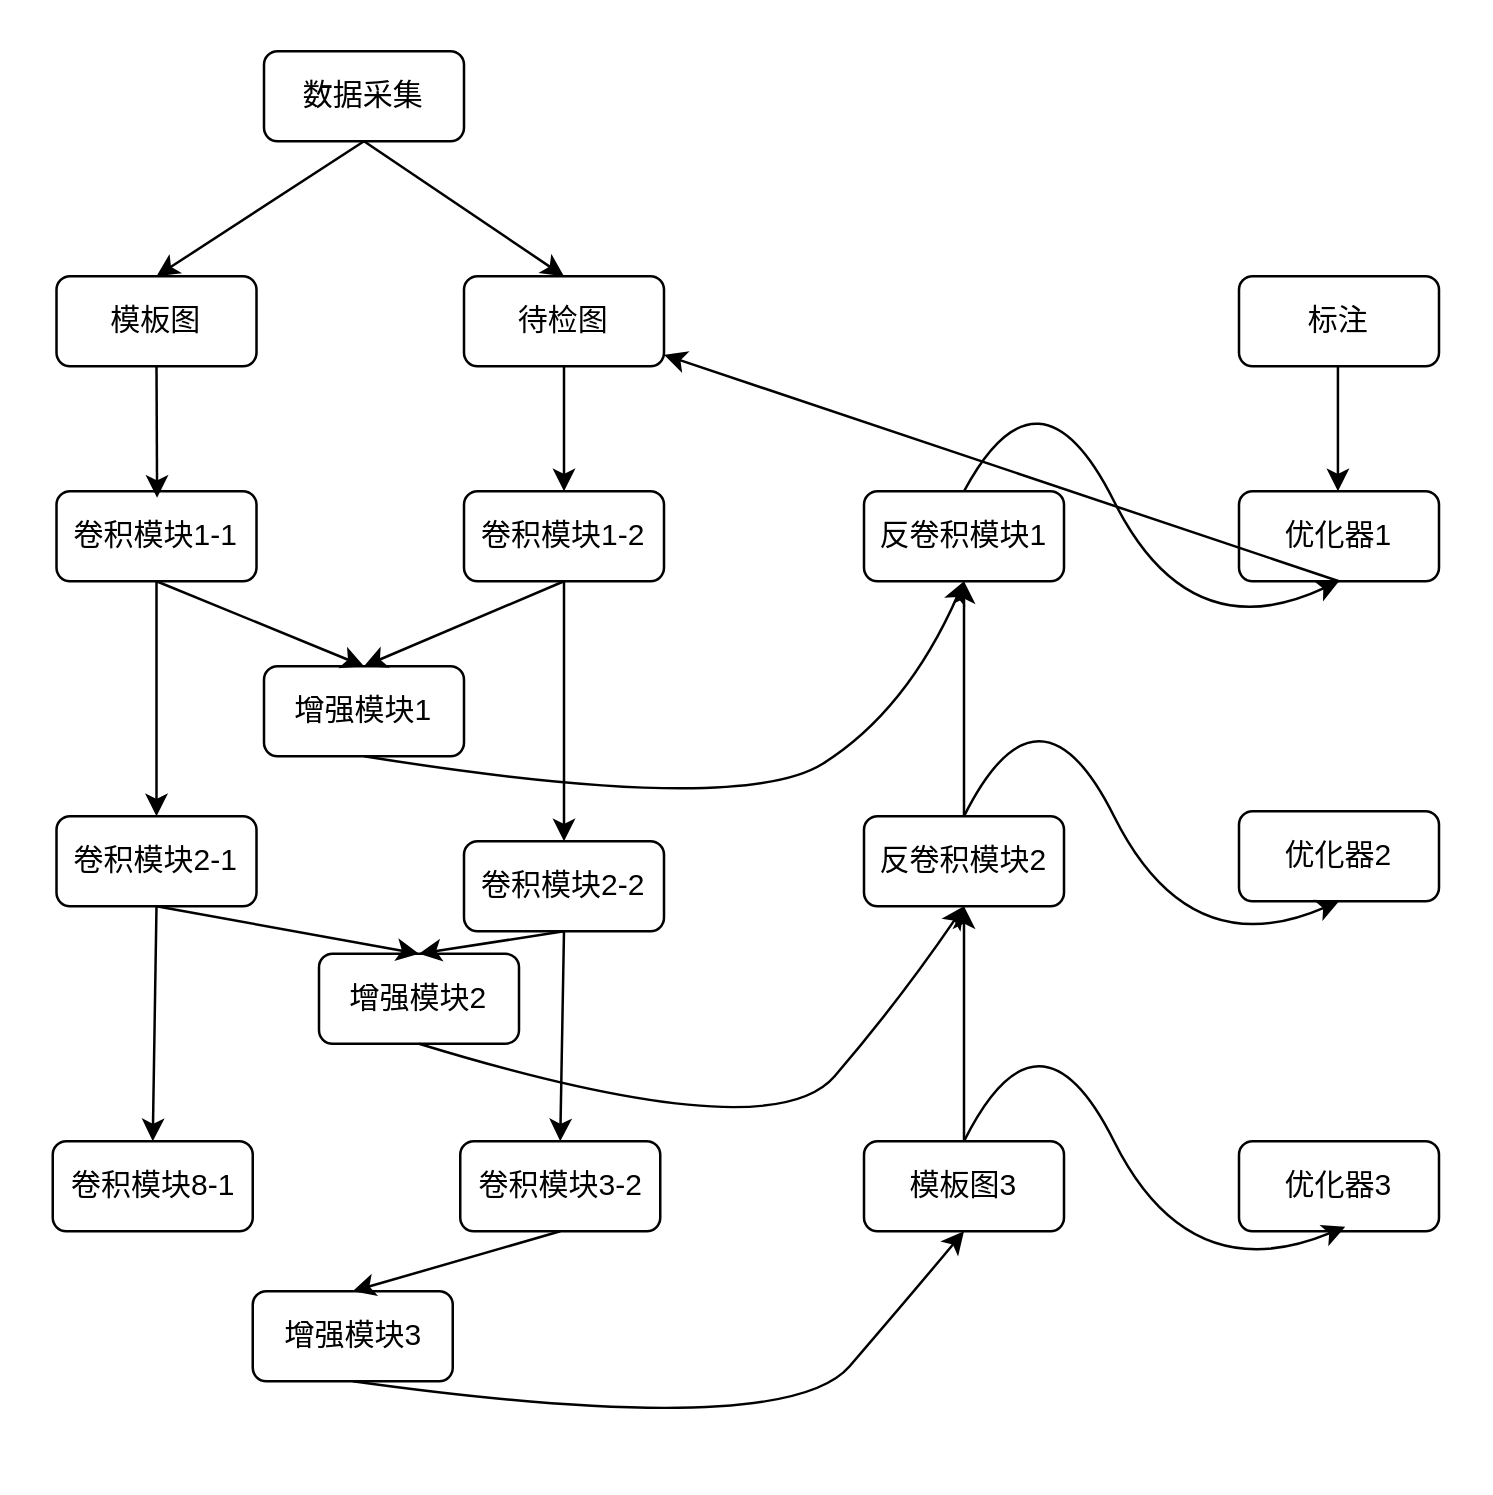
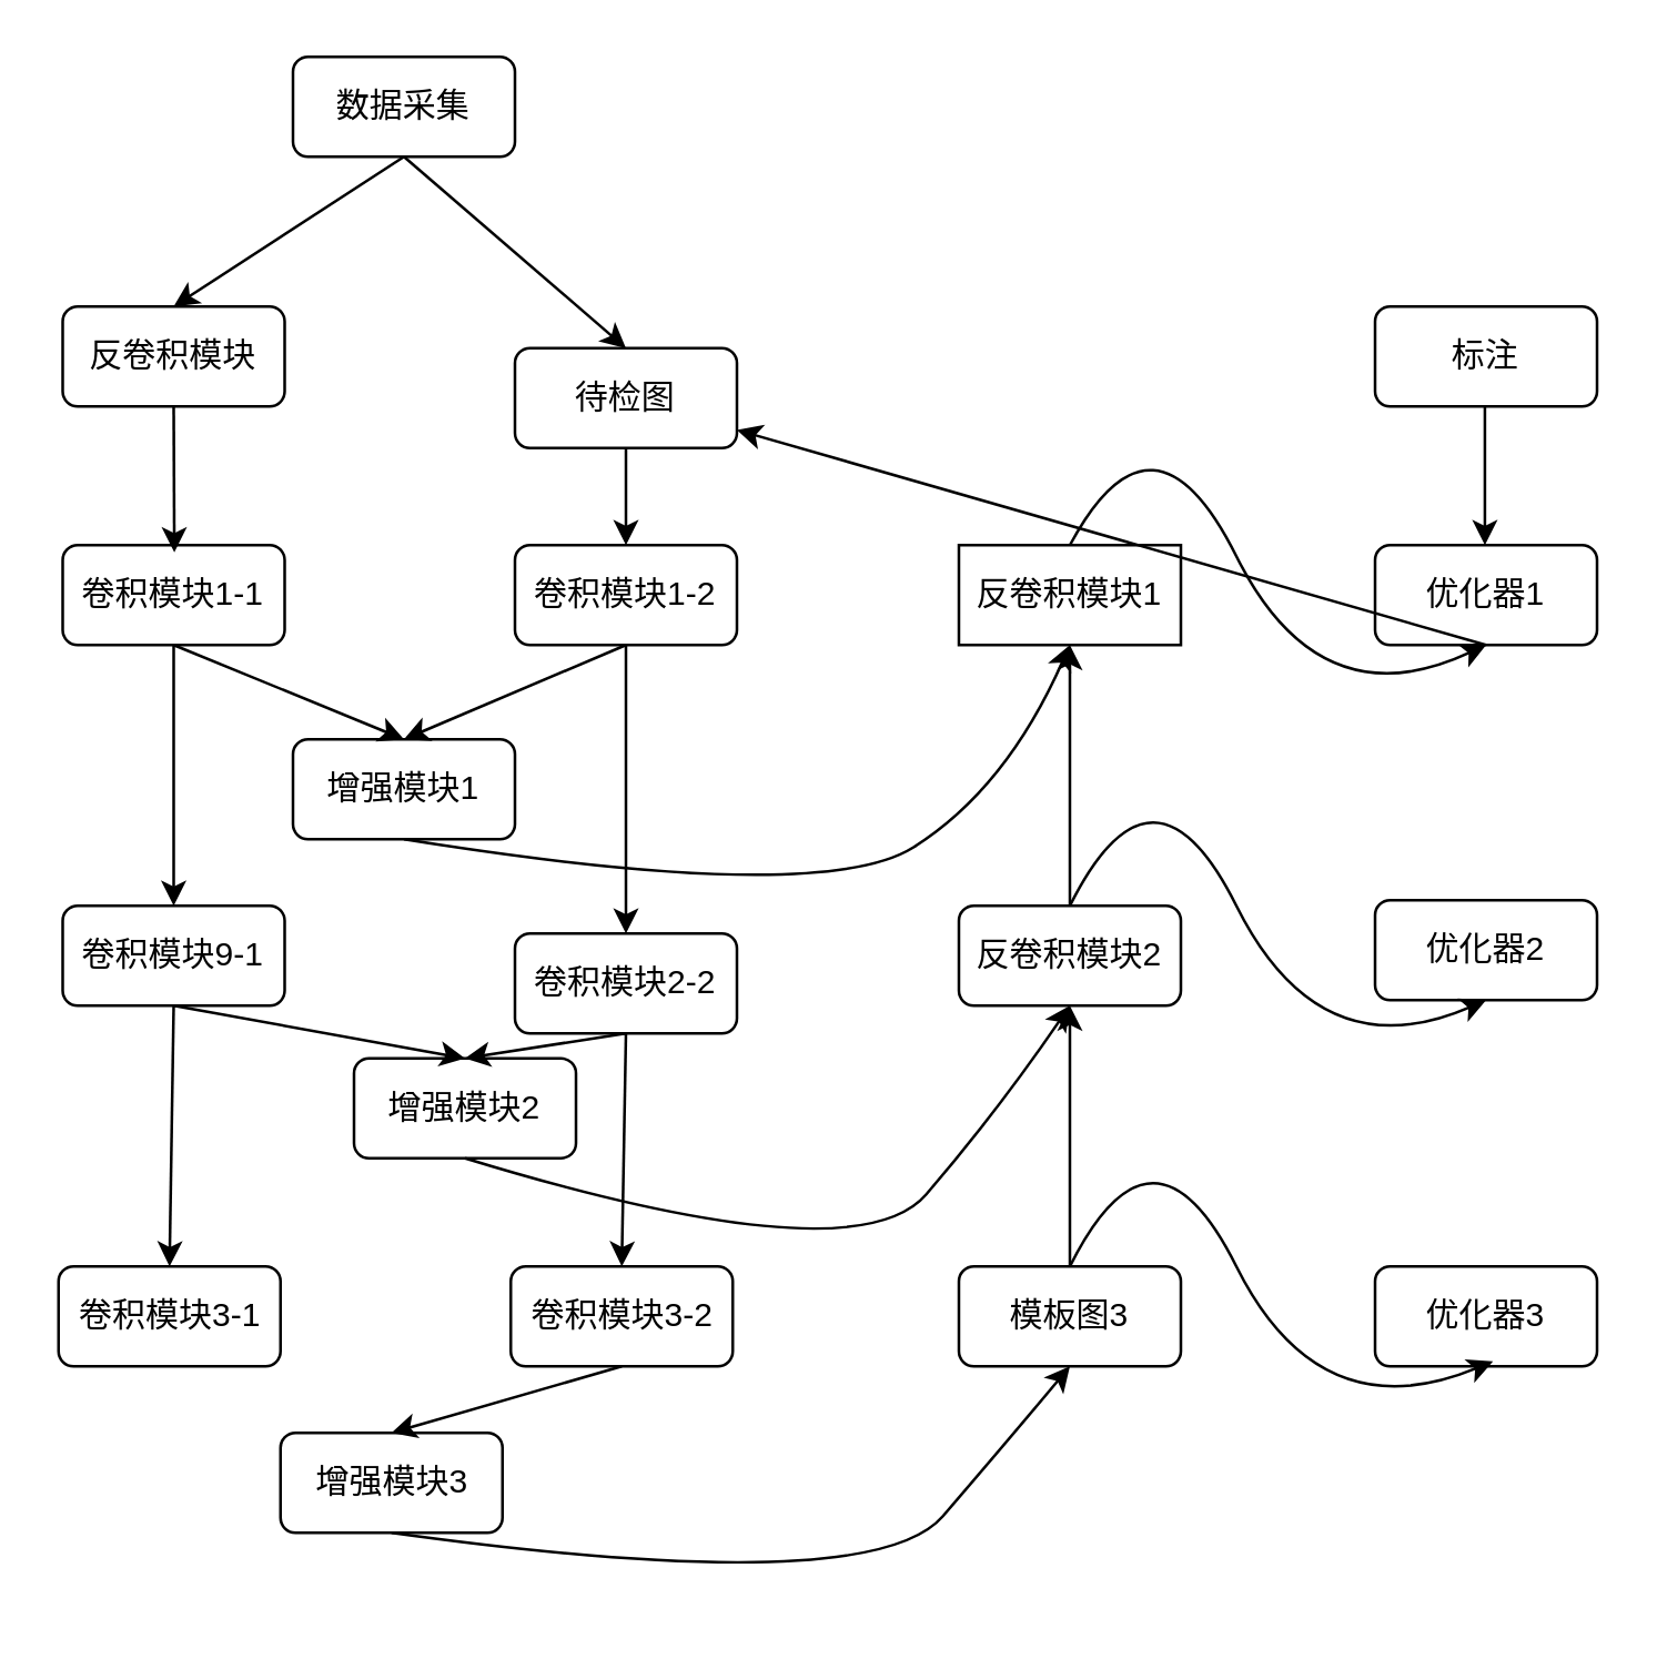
- <mxCell id="2" value="模板图" style="rounded=1;whiteSpace=wrap;html=1;" vertex="1" parent="1"><mxGeometry x="22" y="110" width="80" height="36" as="geometry" /></mxCell>
+ <mxCell id="2" value="反卷积模块" style="rounded=1;whiteSpace=wrap;html=1;" vertex="1" parent="1"><mxGeometry x="22" y="110" width="80" height="36" as="geometry" /></mxCell>
- <mxCell id="3" value="待检图" style="rounded=1;whiteSpace=wrap;html=1;" vertex="1" parent="1"><mxGeometry x="185" y="110" width="80" height="36" as="geometry" /></mxCell>
+ <mxCell id="3" value="待检图" style="rounded=1;whiteSpace=wrap;html=1;" vertex="1" parent="1"><mxGeometry x="185" y="125" width="80" height="36" as="geometry" /></mxCell>
- <mxCell id="28" value="反卷积模块1" style="rounded=1;whiteSpace=wrap;html=1;" vertex="1" parent="1"><mxGeometry x="345" y="196" width="80" height="36" as="geometry" /></mxCell>
+ <mxCell id="28" value="反卷积模块1" style="whiteSpace=wrap;html=1;rounded=0;" vertex="1" parent="1"><mxGeometry x="345" y="196" width="80" height="36" as="geometry" /></mxCell>
- <mxCell id="7" value="卷积模块2-1" style="rounded=1;whiteSpace=wrap;html=1;" vertex="1" parent="1"><mxGeometry x="22" y="326" width="80" height="36" as="geometry" /></mxCell>
+ <mxCell id="7" value="卷积模块9-1" style="rounded=1;whiteSpace=wrap;html=1;" vertex="1" parent="1"><mxGeometry x="22" y="326" width="80" height="36" as="geometry" /></mxCell>
- <mxCell id="18" value="卷积模块8-1" style="rounded=1;whiteSpace=wrap;html=1;" vertex="1" parent="1"><mxGeometry x="20.5" y="456" width="80" height="36" as="geometry" /></mxCell>
+ <mxCell id="18" value="卷积模块3-1" style="rounded=1;whiteSpace=wrap;html=1;" vertex="1" parent="1"><mxGeometry x="20.5" y="456" width="80" height="36" as="geometry" /></mxCell>
